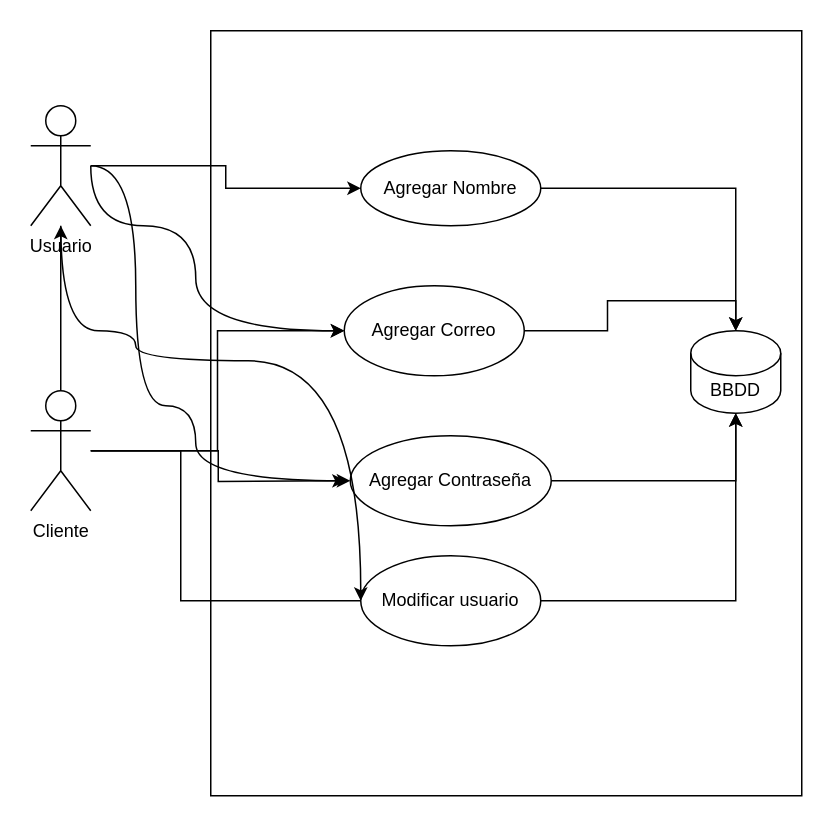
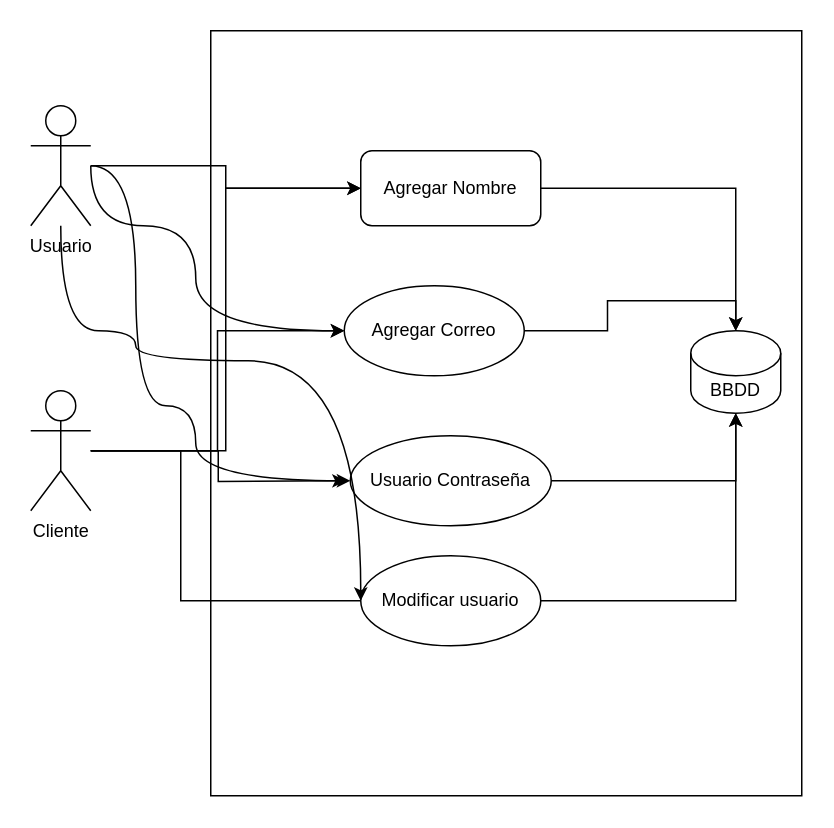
- <mxCell id="12" value="Agregar Nombre" style="ellipse;whiteSpace=wrap;html=1;" vertex="1" parent="1"><mxGeometry x="240" y="100" width="120" height="50" as="geometry" /></mxCell>
+ <mxCell id="12" value="Agregar Nombre" style="whiteSpace=wrap;html=1;rounded=1;" vertex="1" parent="1"><mxGeometry x="240" y="100" width="120" height="50" as="geometry" /></mxCell>
- <mxCell id="6" style="edgeStyle=orthogonalEdgeStyle;rounded=0;orthogonalLoop=1;jettySize=auto;html=1;" edge="1" parent="1" source="10" target="4"><mxGeometry relative="1" as="geometry" /></mxCell>
+ <mxCell id="6" style="edgeStyle=orthogonalEdgeStyle;rounded=0;orthogonalLoop=1;jettySize=auto;html=1;entryX=0;entryY=0.5;entryDx=0;entryDy=0;" edge="1" parent="1" source="10" target="12"><mxGeometry relative="1" as="geometry" /></mxCell>
- <mxCell id="14" value="Agregar Contraseña" style="ellipse;whiteSpace=wrap;html=1;" vertex="1" parent="1"><mxGeometry x="233" y="290" width="134" height="60" as="geometry" /></mxCell>
+ <mxCell id="14" value="Usuario Contraseña" style="ellipse;whiteSpace=wrap;html=1;" vertex="1" parent="1"><mxGeometry x="233" y="290" width="134" height="60" as="geometry" /></mxCell>
